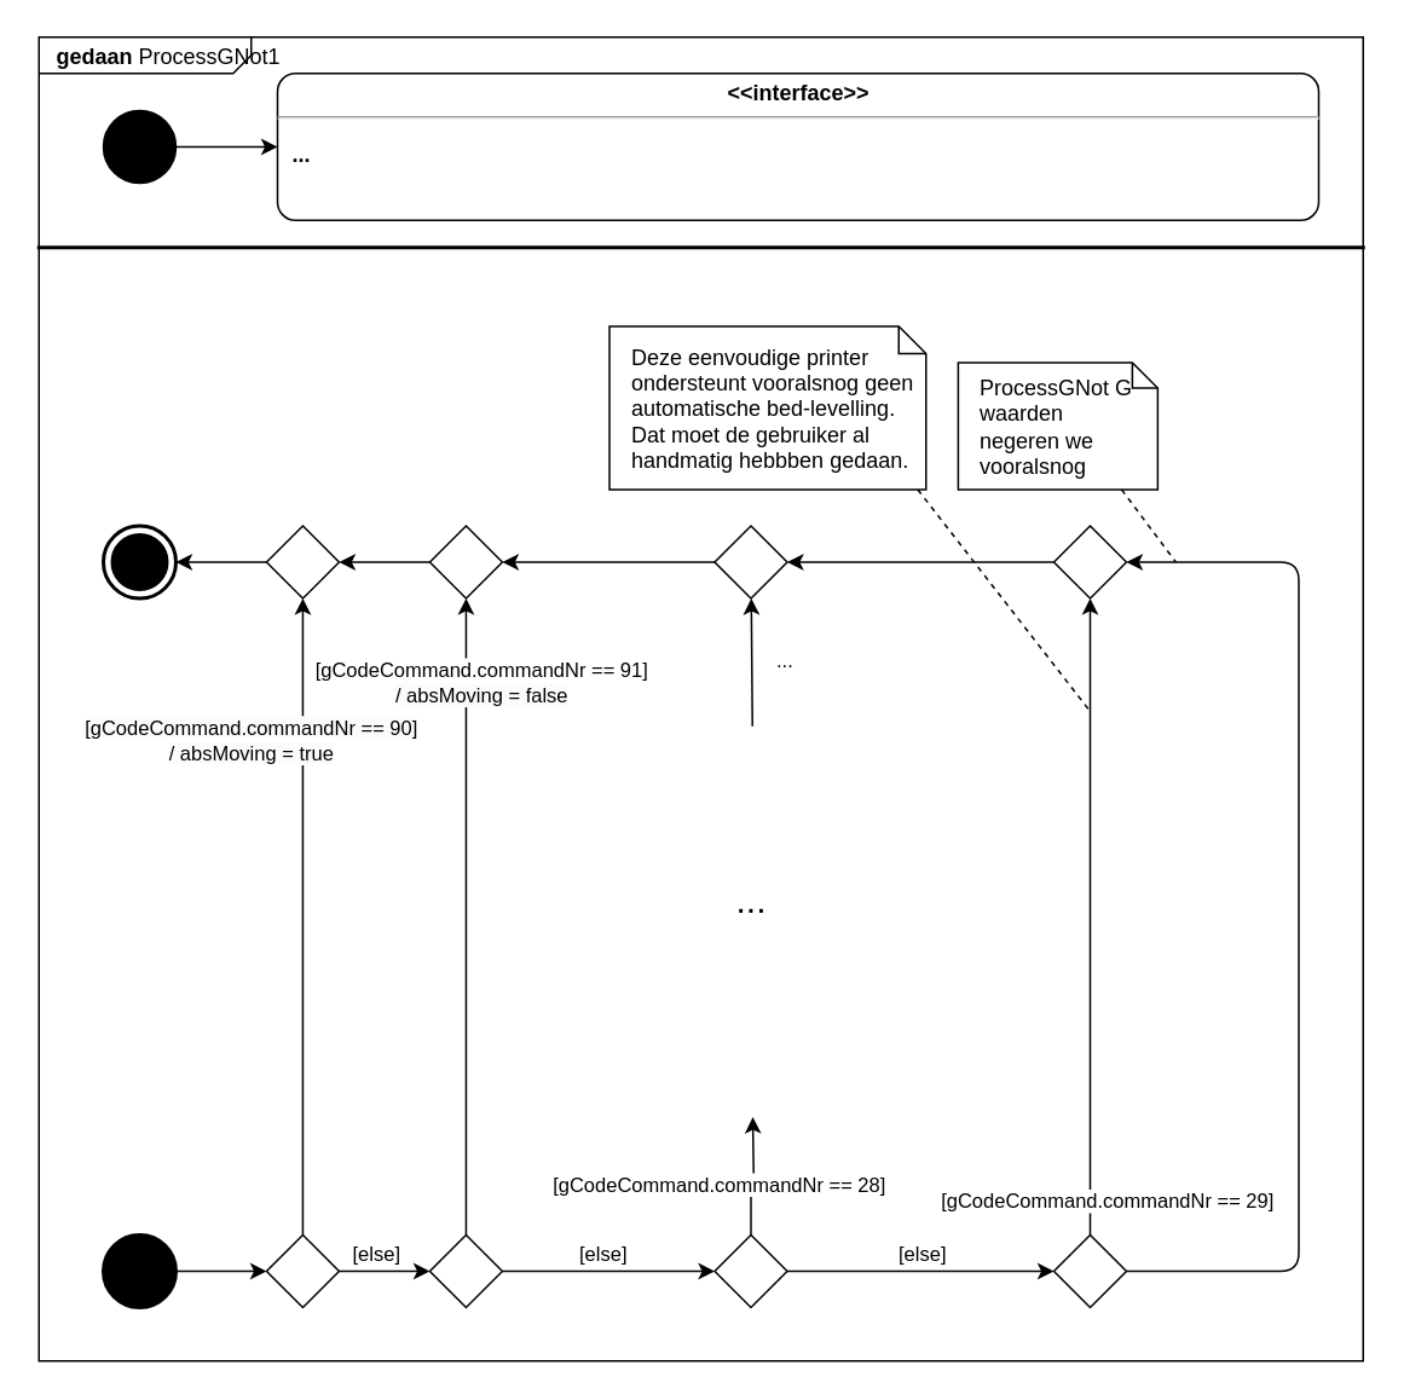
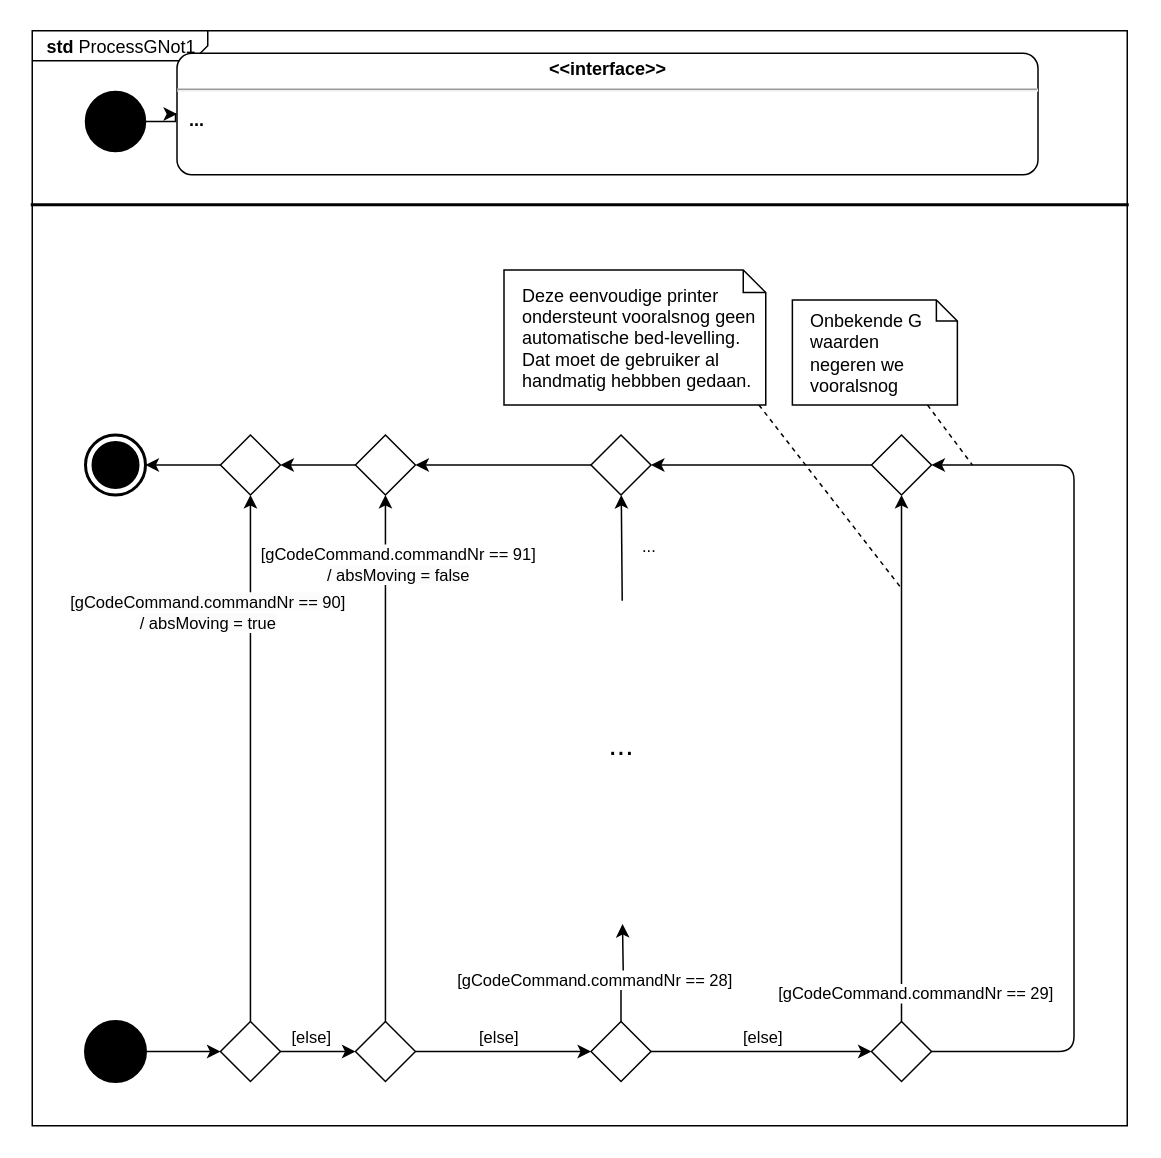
- <mxCell id="2" value="&lt;p style=&quot;margin:0px;margin-top:4px;margin-left:10px;text-align:left;&quot;&gt;&lt;b&gt;gedaan&lt;/b&gt; ProcessGNot1&lt;/p&gt;" style="html=1;shape=mxgraph.sysml.package;labelX=117.6;align=left;spacingLeft=10;overflow=fill;recursiveResize=0;container=0;" vertex="1" parent="1"><mxGeometry x="21" y="20" width="730" height="730" as="geometry" /></mxCell>
+ <mxCell id="2" value="&lt;p style=&quot;margin:0px;margin-top:4px;margin-left:10px;text-align:left;&quot;&gt;&lt;b&gt;std&lt;/b&gt; ProcessGNot1&lt;/p&gt;" style="html=1;shape=mxgraph.sysml.package;labelX=117.6;align=left;spacingLeft=10;overflow=fill;recursiveResize=0;container=0;" vertex="1" parent="1"><mxGeometry x="21" y="20" width="730" height="730" as="geometry" /></mxCell>
- <mxCell id="33" value="&lt;p style=&quot;margin:0px;margin-top:4px;text-align:center;&quot;&gt;&lt;b&gt;&amp;lt;&amp;lt;interface&amp;gt;&amp;gt;&lt;/b&gt;&lt;/p&gt;&lt;hr&gt;&lt;p&gt;&lt;/p&gt;&lt;p style=&quot;margin:0px;margin-left:8px;text-align:left;&quot;&gt;&lt;b&gt;...&lt;/b&gt;&lt;/p&gt;" style="shape=mxgraph.sysml.simpleState;html=1;overflow=fill;whiteSpace=wrap;align=center;" vertex="1" parent="1"><mxGeometry x="152.5" y="40" width="574" height="81" as="geometry" /></mxCell>
+ <mxCell id="33" value="&lt;p style=&quot;margin:0px;margin-top:4px;text-align:center;&quot;&gt;&lt;b&gt;&amp;lt;&amp;lt;interface&amp;gt;&amp;gt;&lt;/b&gt;&lt;/p&gt;&lt;hr&gt;&lt;p&gt;&lt;/p&gt;&lt;p style=&quot;margin:0px;margin-left:8px;text-align:left;&quot;&gt;&lt;b&gt;...&lt;/b&gt;&lt;/p&gt;" style="shape=mxgraph.sysml.simpleState;html=1;overflow=fill;whiteSpace=wrap;align=center;" vertex="1" parent="1"><mxGeometry x="117.5" y="35" width="574" height="81" as="geometry" /></mxCell>
- <mxCell id="28" value="ProcessGNot G waarden&lt;br&gt;negeren we vooralsnog" style="shape=note;size=14;align=left;spacingLeft=10;html=1;whiteSpace=wrap;" vertex="1" parent="1"><mxGeometry x="527.75" y="199.5" width="110" height="70" as="geometry" /></mxCell>
+ <mxCell id="28" value="Onbekende G waarden&lt;br&gt;negeren we vooralsnog" style="shape=note;size=14;align=left;spacingLeft=10;html=1;whiteSpace=wrap;" vertex="1" parent="1"><mxGeometry x="527.75" y="199.5" width="110" height="70" as="geometry" /></mxCell>
